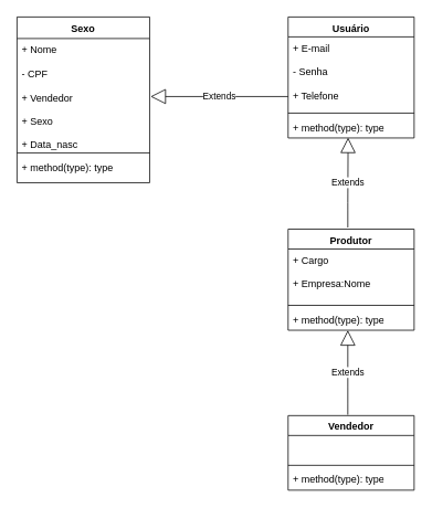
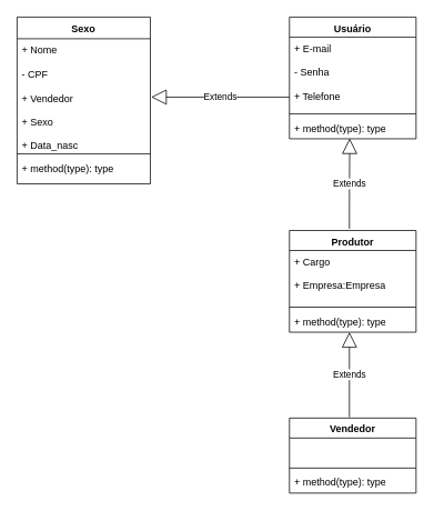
- <mxCell id="12" value="&lt;div&gt;&lt;span style=&quot;background-color: transparent;&quot;&gt;+ Cargo&lt;/span&gt;&lt;br&gt;&lt;/div&gt;&lt;div&gt;&lt;br&gt;&lt;/div&gt;&lt;div&gt;+ Empresa:Nome&lt;/div&gt;&lt;div&gt;&lt;br&gt;&lt;/div&gt;&lt;div&gt;&lt;br&gt;&lt;/div&gt;&lt;div&gt;&lt;br&gt;&lt;/div&gt;&lt;div&gt;&lt;br&gt;&lt;div&gt;&lt;span style=&quot;background-color: transparent;&quot;&gt;&lt;br&gt;&lt;/span&gt;&lt;/div&gt;&lt;/div&gt;" style="text;strokeColor=none;fillColor=none;align=left;verticalAlign=top;spacingLeft=4;spacingRight=4;overflow=hidden;rotatable=0;points=[[0,0.5],[1,0.5]];portConstraint=eastwest;whiteSpace=wrap;html=1;" vertex="1" parent="11"><mxGeometry y="24" width="152" height="64" as="geometry" /></mxCell>
+ <mxCell id="12" value="&lt;div&gt;&lt;span style=&quot;background-color: transparent;&quot;&gt;+ Cargo&lt;/span&gt;&lt;br&gt;&lt;/div&gt;&lt;div&gt;&lt;br&gt;&lt;/div&gt;&lt;div&gt;+ Empresa:Empresa&lt;/div&gt;&lt;div&gt;&lt;br&gt;&lt;/div&gt;&lt;div&gt;&lt;br&gt;&lt;/div&gt;&lt;div&gt;&lt;br&gt;&lt;/div&gt;&lt;div&gt;&lt;br&gt;&lt;div&gt;&lt;span style=&quot;background-color: transparent;&quot;&gt;&lt;br&gt;&lt;/span&gt;&lt;/div&gt;&lt;/div&gt;" style="text;strokeColor=none;fillColor=none;align=left;verticalAlign=top;spacingLeft=4;spacingRight=4;overflow=hidden;rotatable=0;points=[[0,0.5],[1,0.5]];portConstraint=eastwest;whiteSpace=wrap;html=1;" vertex="1" parent="11"><mxGeometry y="24" width="152" height="64" as="geometry" /></mxCell>
